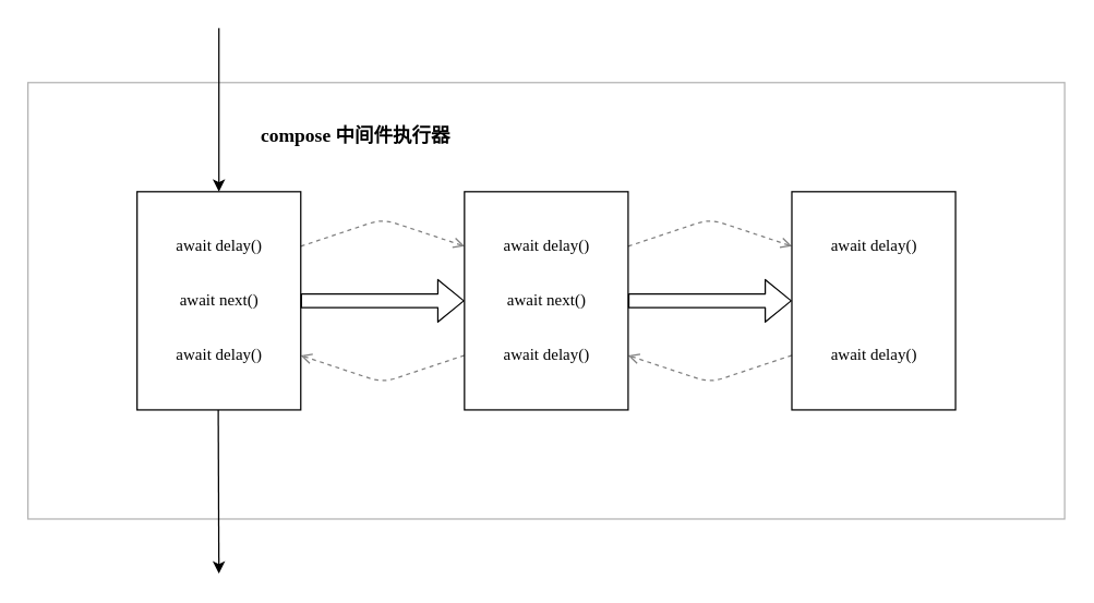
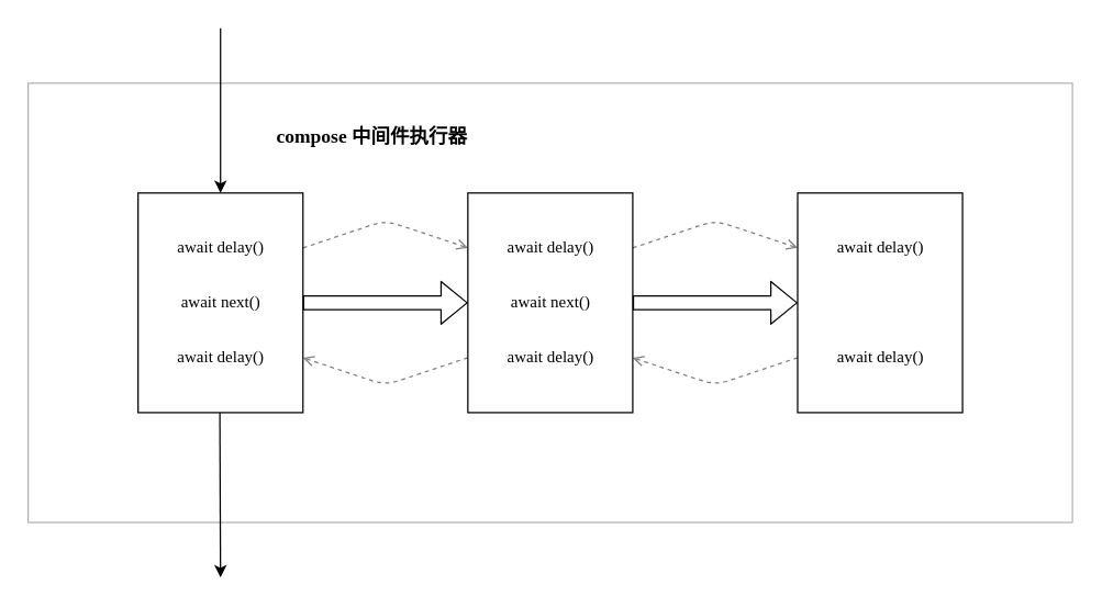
- <mxCell id="22" value="compose 中间件执行器" style="text;html=1;align=center;verticalAlign=middle;resizable=0;points=[];autosize=1;fillColor=none;strokeWidth=1;fontFamily=Comic Sans MS;fontStyle=1;horizontal=1;fontSize=14;" vertex="1" parent="1"><mxGeometry x="180" y="90" width="160" height="20" as="geometry" /></mxCell>
+ <mxCell id="22" value="compose 中间件执行器" style="text;html=1;align=center;verticalAlign=middle;resizable=0;points=[];autosize=1;fillColor=none;strokeWidth=1;fontFamily=Comic Sans MS;fontStyle=1;horizontal=1;fontSize=14;" vertex="1" parent="1"><mxGeometry x="190" y="90" width="160" height="20" as="geometry" /></mxCell>
